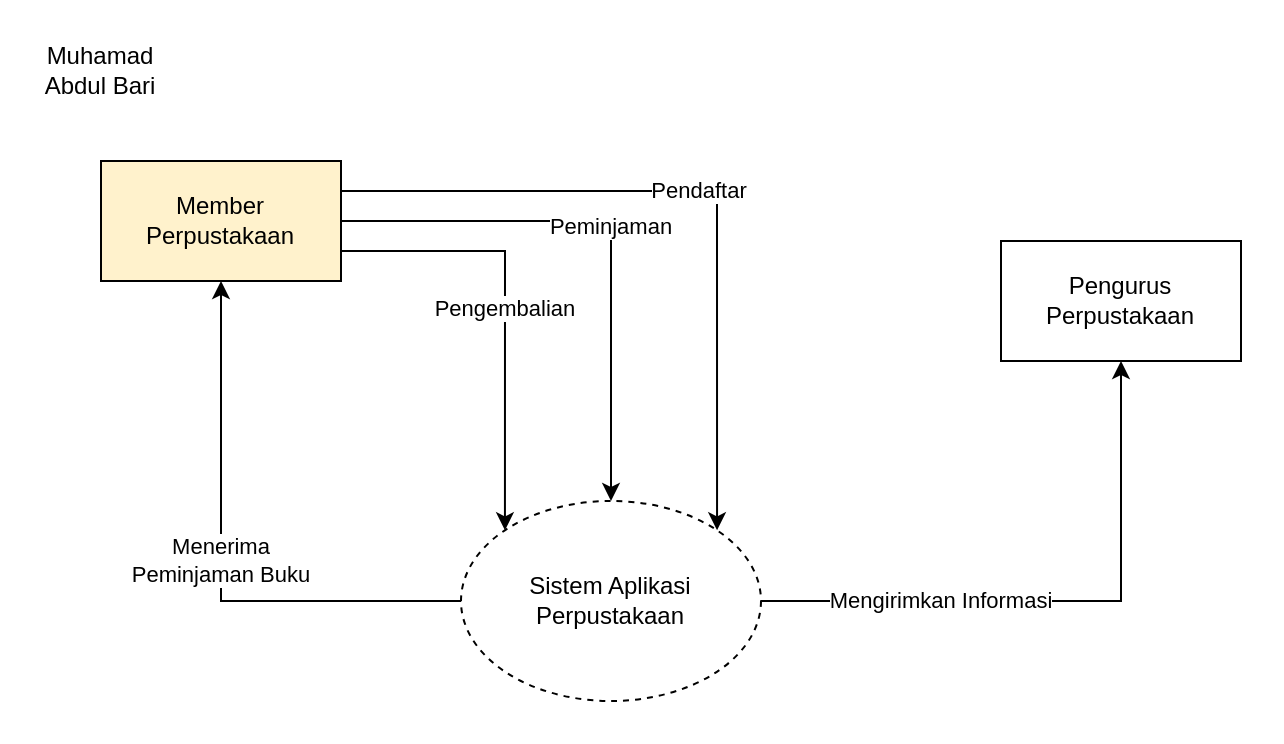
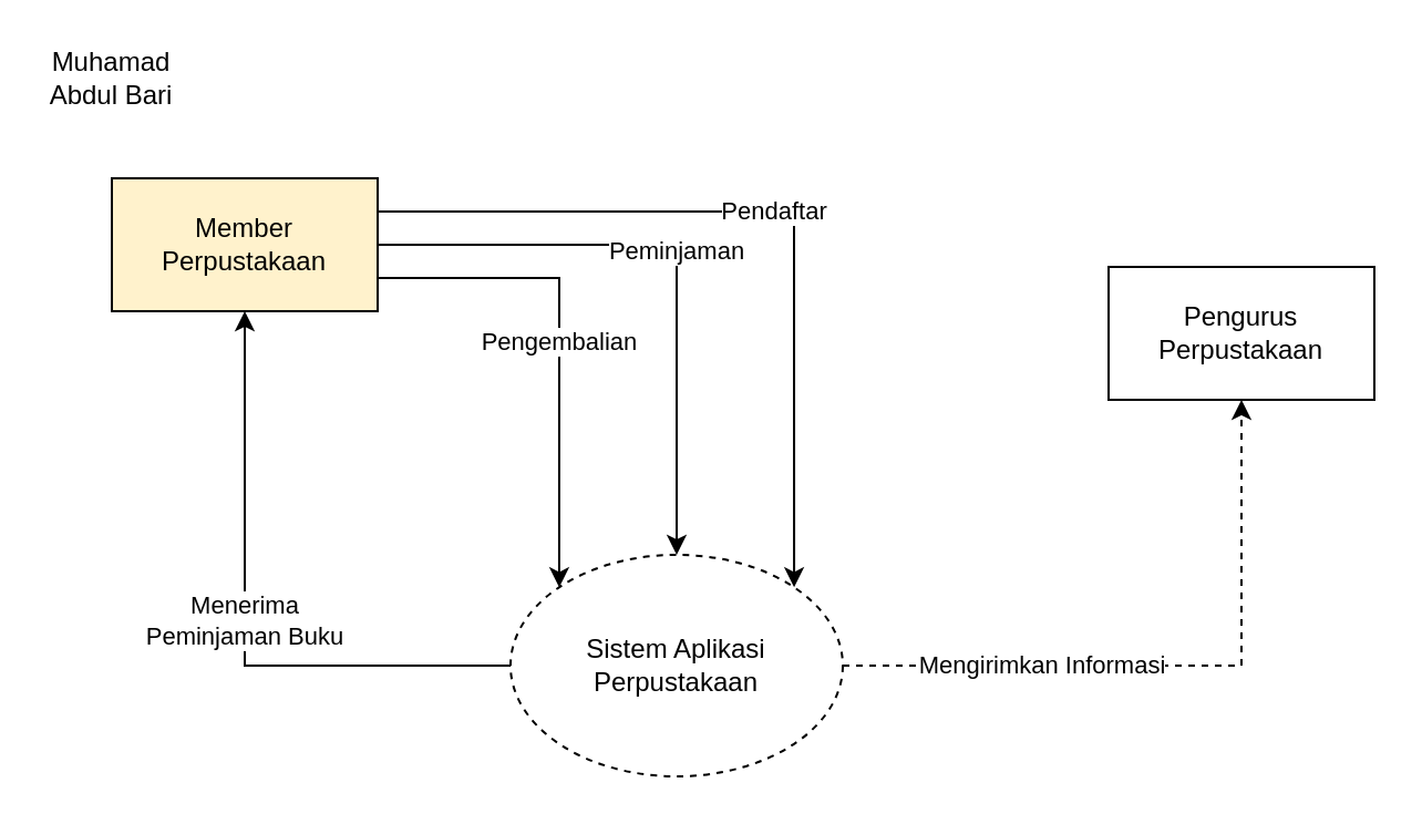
- <mxCell id="8" value="Mengirimkan Informasi" style="edgeStyle=orthogonalEdgeStyle;rounded=0;orthogonalLoop=1;jettySize=auto;html=1;entryX=0.5;entryY=1;entryDx=0;entryDy=0;" edge="1" parent="1" source="9" target="6"><mxGeometry x="-0.4" relative="1" as="geometry"><mxPoint as="offset" /></mxGeometry></mxCell>
+ <mxCell id="8" value="Mengirimkan Informasi" style="edgeStyle=orthogonalEdgeStyle;rounded=0;orthogonalLoop=1;jettySize=auto;html=1;entryX=0.5;entryY=1;entryDx=0;entryDy=0;dashed=1;" edge="1" parent="1" source="9" target="6"><mxGeometry x="-0.4" relative="1" as="geometry"><mxPoint as="offset" /></mxGeometry></mxCell>
